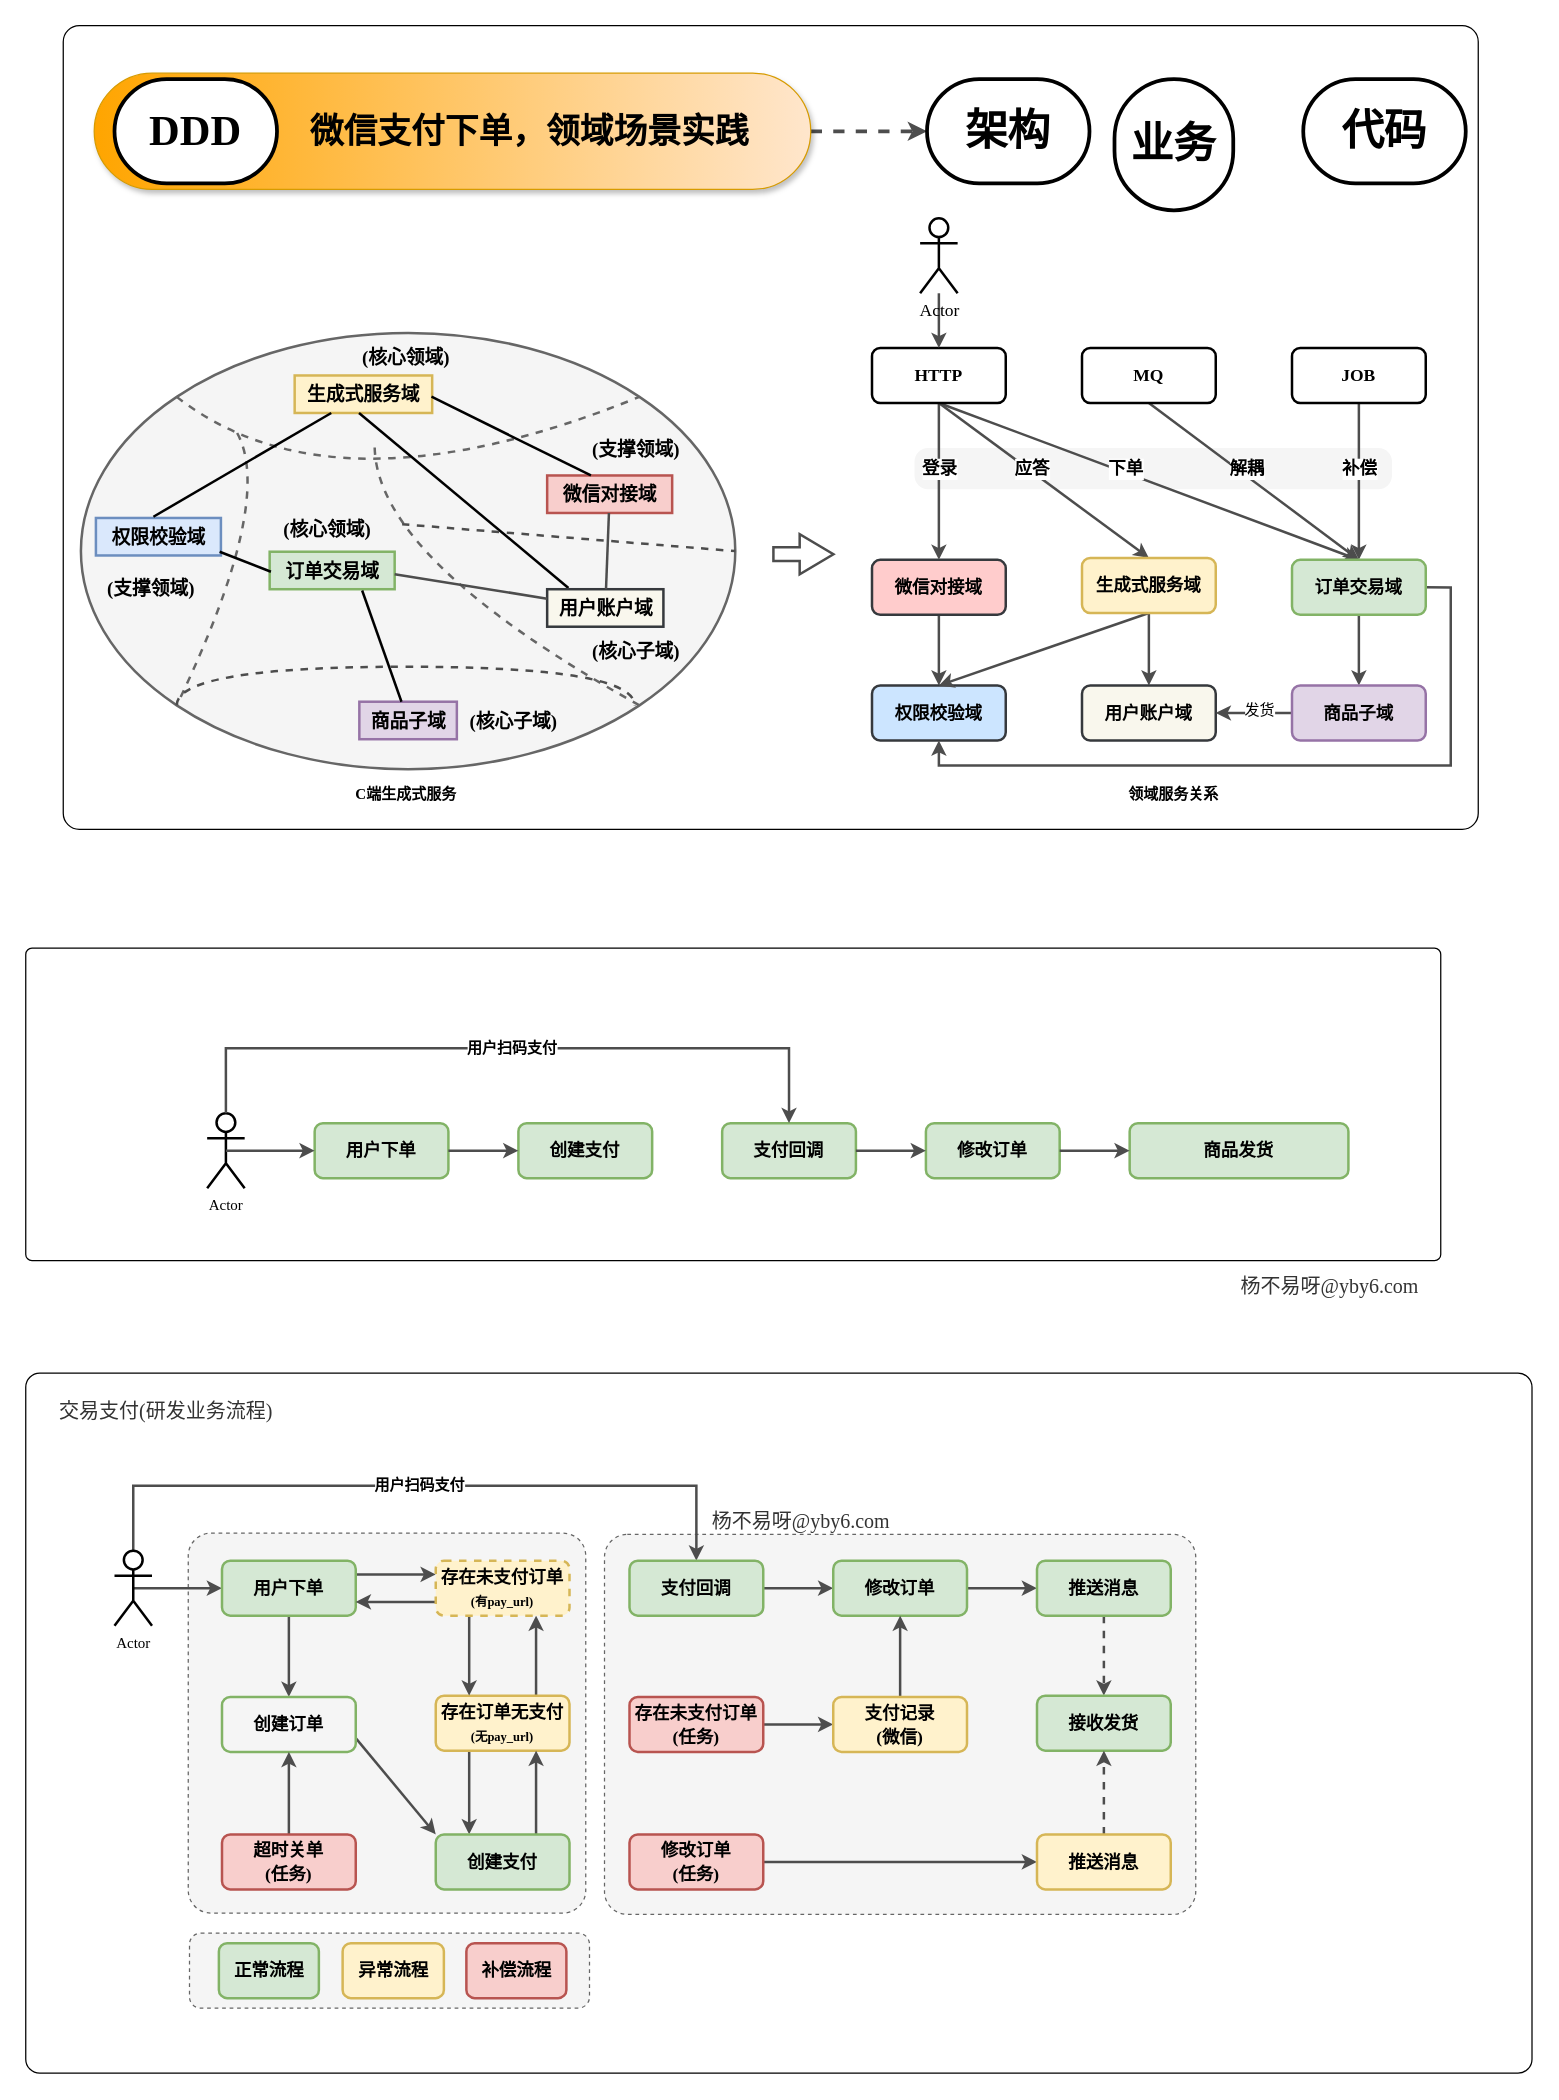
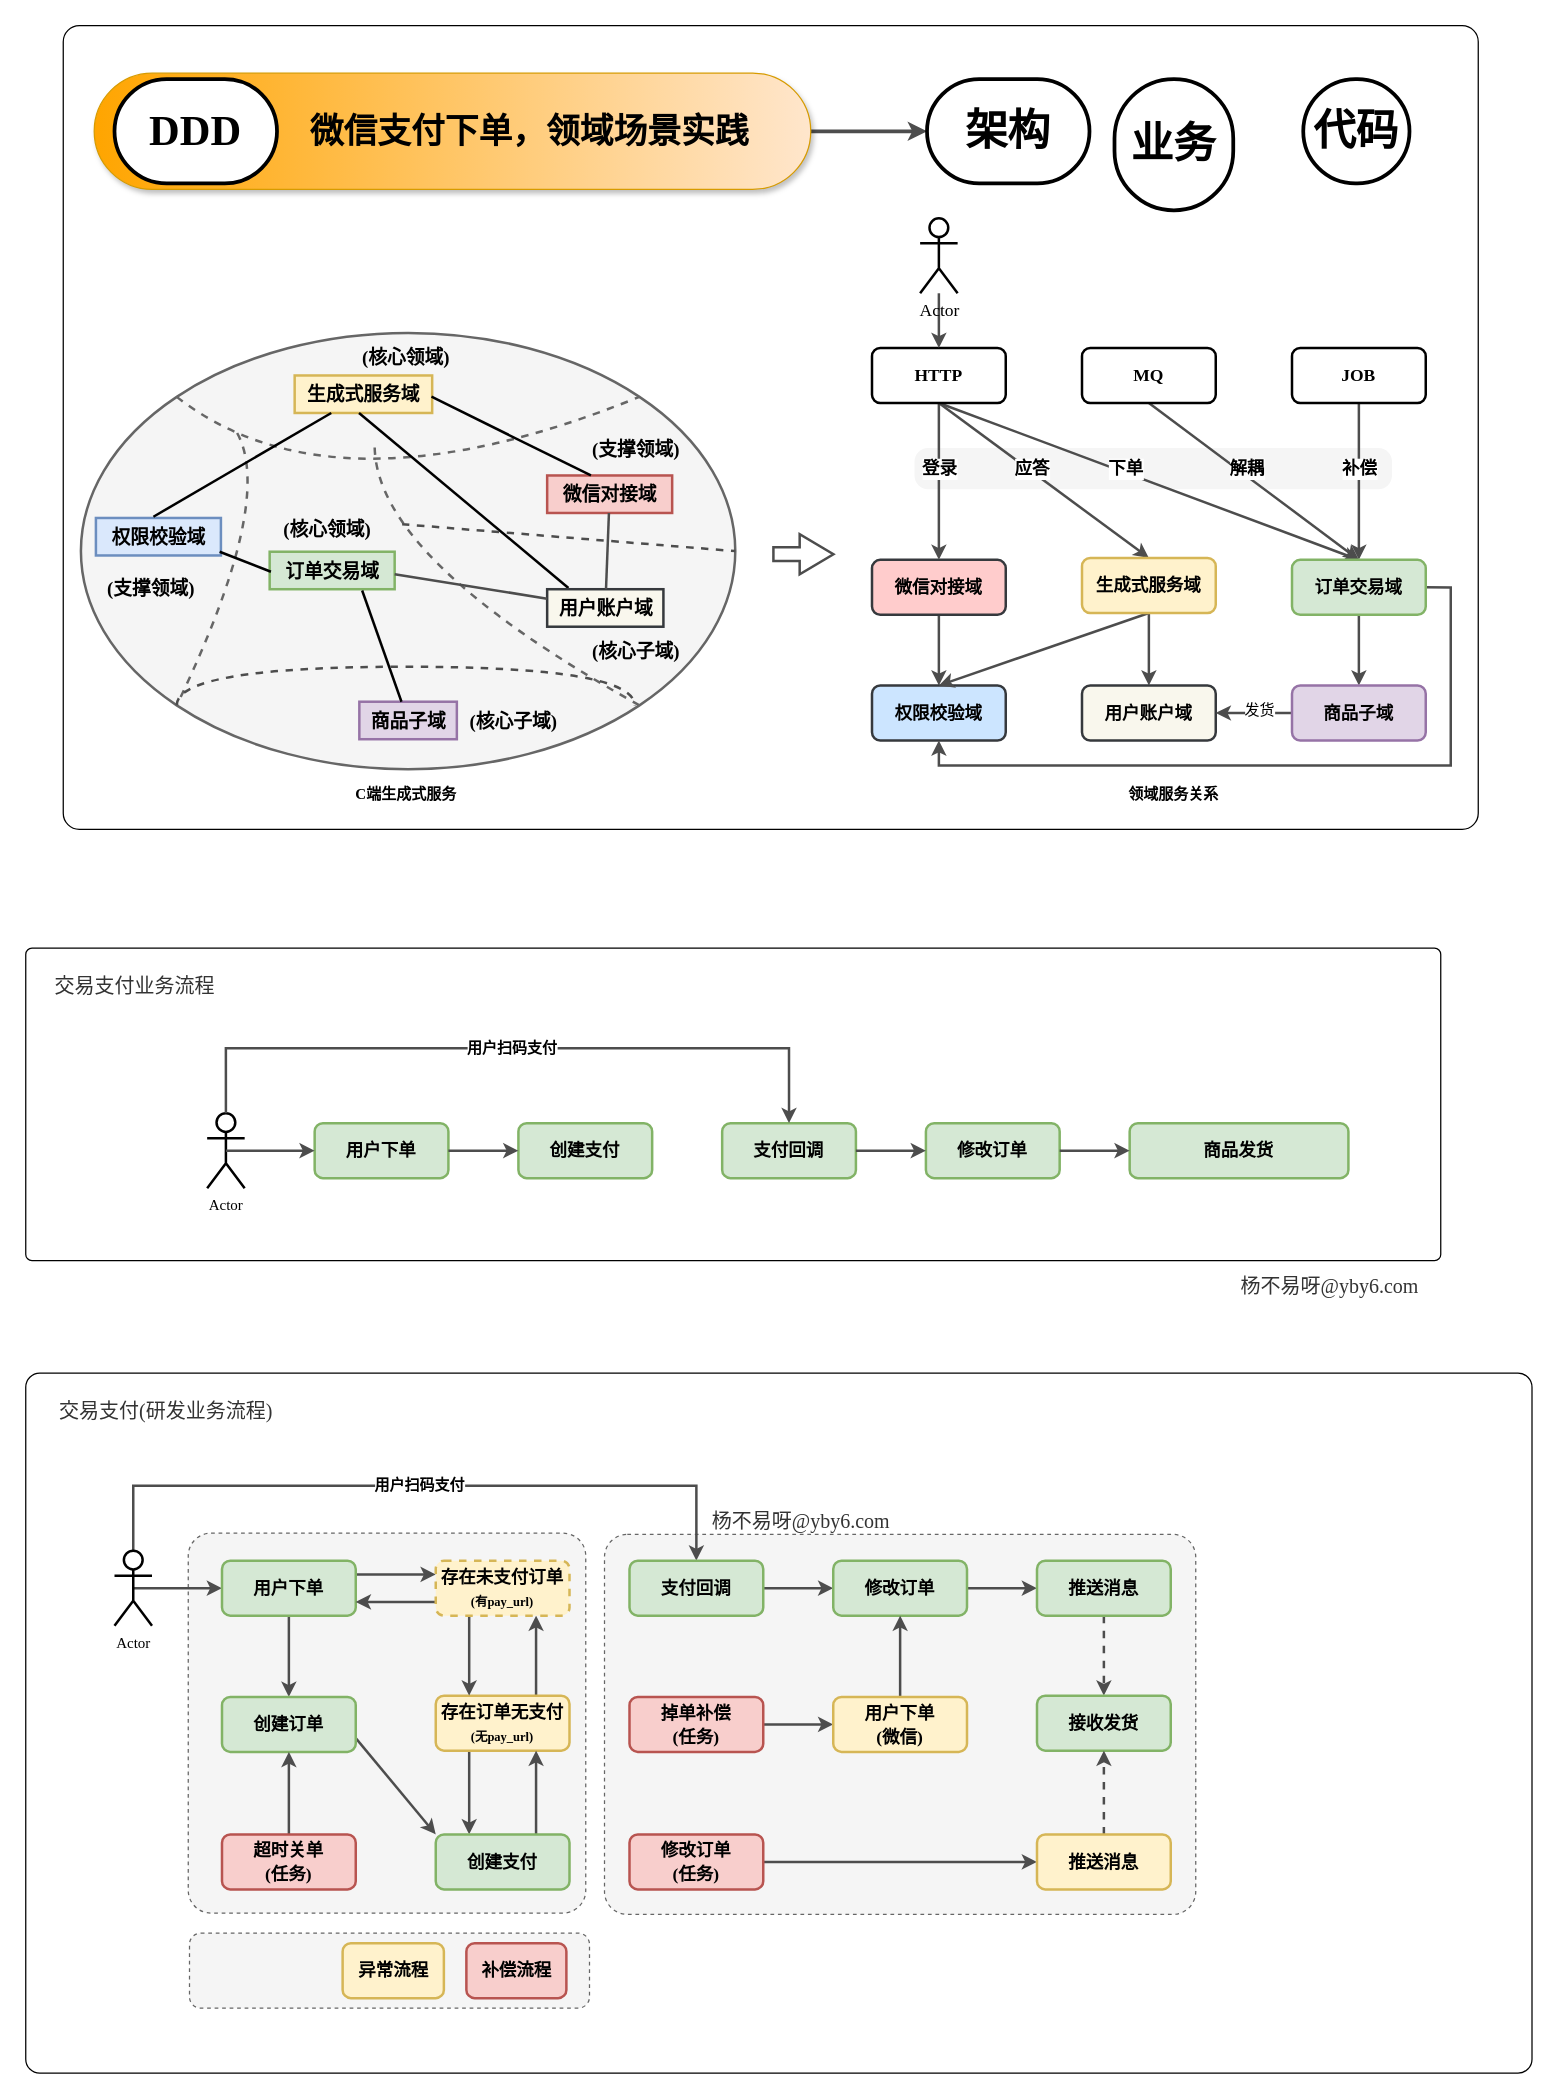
- <mxCell id="60" style="rounded=0;orthogonalLoop=1;jettySize=auto;html=1;exitX=1;exitY=0.5;exitDx=0;exitDy=0;strokeColor=#4D4D4D;strokeWidth=3;fontFamily=Comic Sans MS;fontSize=27;fontColor=default;startArrow=none;startFill=0;dashed=1;" parent="1" source="61" target="63" edge="1"><mxGeometry relative="1" as="geometry" /></mxCell>
+ <mxCell id="60" style="rounded=0;orthogonalLoop=1;jettySize=auto;html=1;exitX=1;exitY=0.5;exitDx=0;exitDy=0;strokeColor=#4D4D4D;strokeWidth=3;fontFamily=Comic Sans MS;fontSize=27;fontColor=default;startArrow=none;startFill=0;" parent="1" source="61" target="63" edge="1"><mxGeometry relative="1" as="geometry" /></mxCell>
- <mxCell id="65" value="&lt;span style=&quot;font-size: 34px;&quot;&gt;&lt;b&gt;代码&lt;/b&gt;&lt;/span&gt;" style="rounded=1;whiteSpace=wrap;html=1;shadow=0;labelBackgroundColor=none;strokeWidth=3;fontFamily=Georgia;fontSize=24;arcSize=50;" parent="1" vertex="1"><mxGeometry x="1042" y="62.75" width="130" height="83.5" as="geometry" /></mxCell>
+ <mxCell id="65" value="&lt;span style=&quot;font-size: 34px;&quot;&gt;&lt;b&gt;代码&lt;/b&gt;&lt;/span&gt;" style="rounded=1;whiteSpace=wrap;html=1;shadow=0;labelBackgroundColor=none;strokeWidth=3;fontFamily=Georgia;fontSize=24;arcSize=50;" parent="1" vertex="1"><mxGeometry x="1042" y="62.75" width="85" height="83.5" as="geometry" /></mxCell>
+ <mxCell id="66" value="交易支付业务流程" style="text;html=1;align=center;verticalAlign=middle;resizable=0;points=[];autosize=1;strokeColor=none;fillColor=none;fontSize=16;fontFamily=思源黑体;fontColor=#333333;tempflowAnimation=1;strokeWidth=2;" parent="1" vertex="1"><mxGeometry x="37" y="778" width="140" height="20" as="geometry" /></mxCell>
- <mxCell id="99" value="&lt;span style=&quot;font-size: 14px;&quot;&gt;&lt;b&gt;创建订单&lt;br&gt;&lt;/b&gt;&lt;/span&gt;" style="rounded=1;whiteSpace=wrap;html=1;strokeWidth=2;fontFamily=Georgia;fontSize=15;fillColor=#f5f5f5;strokeColor=#82b366;" parent="1" vertex="1"><mxGeometry x="177" y="1357" width="107" height="44" as="geometry" /></mxCell>
+ <mxCell id="99" value="&lt;span style=&quot;font-size: 14px;&quot;&gt;&lt;b&gt;创建订单&lt;br&gt;&lt;/b&gt;&lt;/span&gt;" style="rounded=1;whiteSpace=wrap;html=1;strokeWidth=2;fontFamily=Georgia;fontSize=15;fillColor=#d5e8d4;strokeColor=#82b366;" parent="1" vertex="1"><mxGeometry x="177" y="1357" width="107" height="44" as="geometry" /></mxCell>
- <mxCell id="103" value="&lt;span style=&quot;font-size: 14px;&quot;&gt;&lt;b&gt;存在未支付订单&lt;br&gt;&lt;/b&gt;&lt;/span&gt;&lt;b style=&quot;font-size: 14px;&quot;&gt;(任务)&lt;/b&gt;&lt;span style=&quot;font-size: 14px;&quot;&gt;&lt;b&gt;&lt;br&gt;&lt;/b&gt;&lt;/span&gt;" style="rounded=1;whiteSpace=wrap;html=1;strokeWidth=2;fontFamily=Georgia;fontSize=15;fillColor=#f8cecc;strokeColor=#b85450;" parent="1" vertex="1"><mxGeometry x="503" y="1357" width="107" height="44" as="geometry" /></mxCell>
+ <mxCell id="103" value="&lt;span style=&quot;font-size: 14px;&quot;&gt;&lt;b&gt;掉单补偿&lt;br&gt;&lt;/b&gt;&lt;/span&gt;&lt;b style=&quot;font-size: 14px;&quot;&gt;(任务)&lt;/b&gt;&lt;span style=&quot;font-size: 14px;&quot;&gt;&lt;b&gt;&lt;br&gt;&lt;/b&gt;&lt;/span&gt;" style="rounded=1;whiteSpace=wrap;html=1;strokeWidth=2;fontFamily=Georgia;fontSize=15;fillColor=#f8cecc;strokeColor=#b85450;" parent="1" vertex="1"><mxGeometry x="503" y="1357" width="107" height="44" as="geometry" /></mxCell>
- <mxCell id="111" value="&lt;span style=&quot;font-size: 14px;&quot;&gt;&lt;b&gt;支付记录&lt;br&gt;(微信)&lt;br&gt;&lt;/b&gt;&lt;/span&gt;" style="rounded=1;whiteSpace=wrap;html=1;strokeWidth=2;fontFamily=Georgia;fontSize=15;fillColor=#fff2cc;strokeColor=#d6b656;" parent="1" vertex="1"><mxGeometry x="666" y="1357" width="107" height="44" as="geometry" /></mxCell>
+ <mxCell id="111" value="&lt;span style=&quot;font-size: 14px;&quot;&gt;&lt;b&gt;用户下单&lt;br&gt;(微信)&lt;br&gt;&lt;/b&gt;&lt;/span&gt;" style="rounded=1;whiteSpace=wrap;html=1;strokeWidth=2;fontFamily=Georgia;fontSize=15;fillColor=#fff2cc;strokeColor=#d6b656;" parent="1" vertex="1"><mxGeometry x="666" y="1357" width="107" height="44" as="geometry" /></mxCell>
- <mxCell id="116" value="&lt;span style=&quot;font-size: 14px;&quot;&gt;&lt;b&gt;正常流程&lt;/b&gt;&lt;/span&gt;" style="rounded=1;whiteSpace=wrap;html=1;strokeWidth=2;fontFamily=Georgia;fontSize=15;fillColor=#d5e8d4;strokeColor=#82b366;" parent="1" vertex="1"><mxGeometry x="174.5" y="1554" width="80" height="44" as="geometry" /></mxCell>
